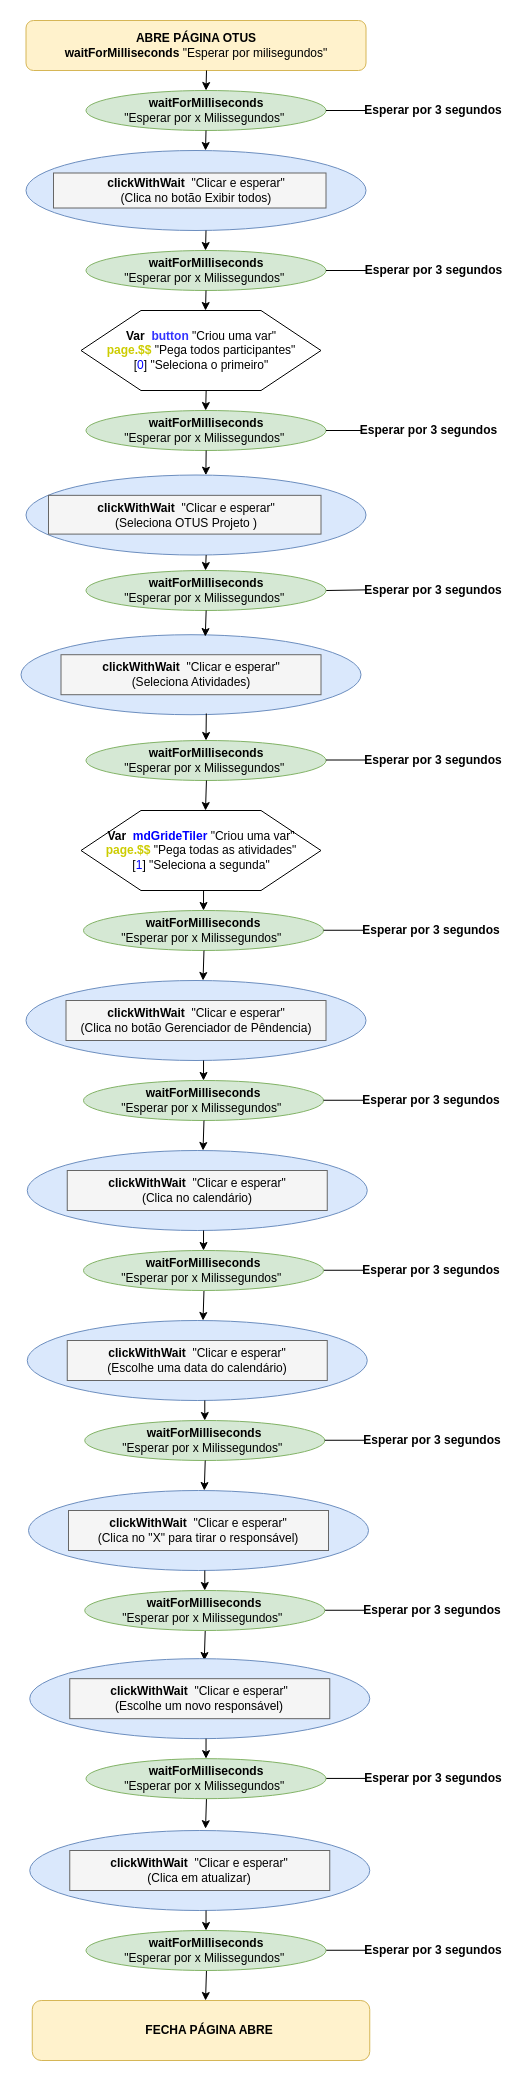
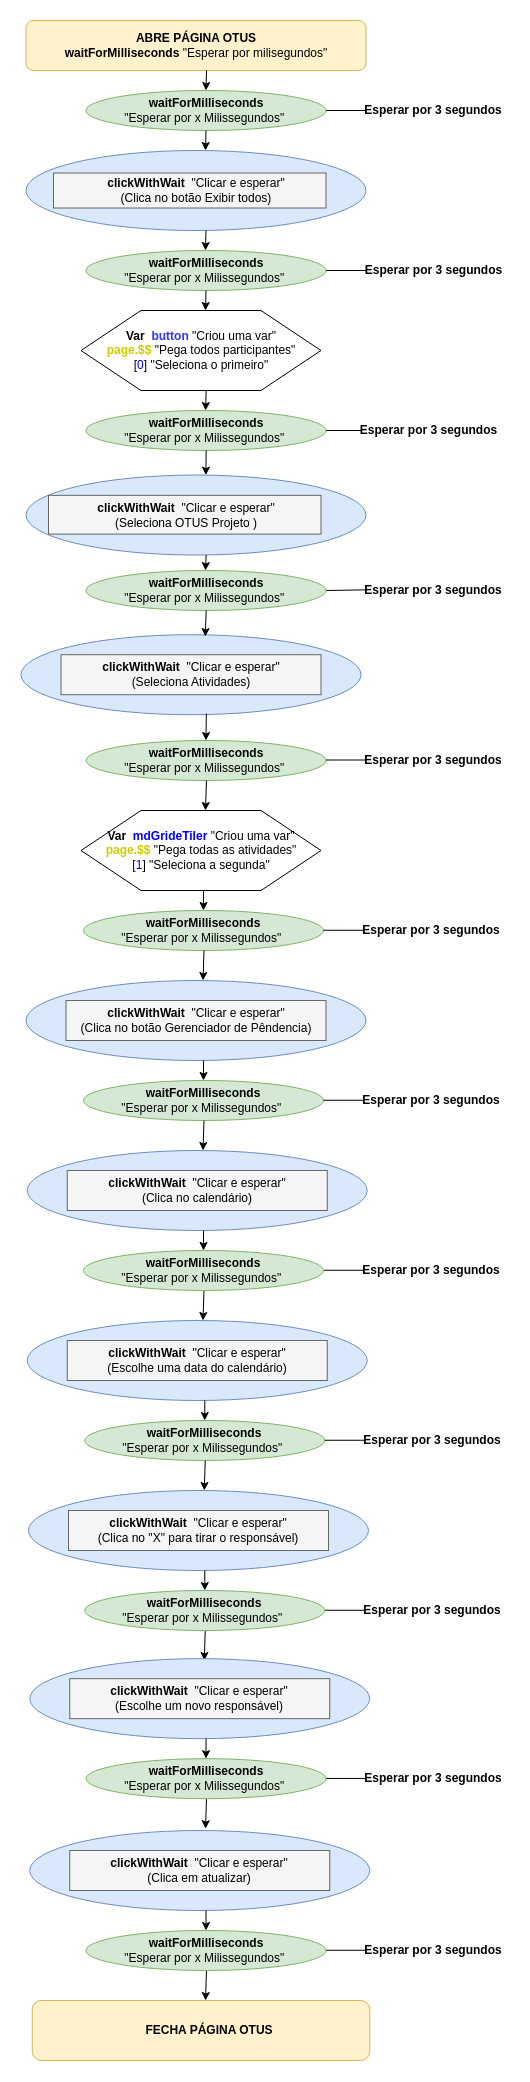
- <mxCell id="20" value="&lt;b&gt;FECHA PÁGINA ABRE&lt;/b&gt;" style="text;html=1;strokeColor=none;fillColor=none;align=center;verticalAlign=middle;whiteSpace=wrap;rounded=0;" parent="1" vertex="1"><mxGeometry x="94.25" y="2015" width="230" height="30" as="geometry" /></mxCell>
+ <mxCell id="20" value="&lt;b&gt;FECHA PÁGINA OTUS&lt;/b&gt;" style="text;html=1;strokeColor=none;fillColor=none;align=center;verticalAlign=middle;whiteSpace=wrap;rounded=0;" parent="1" vertex="1"><mxGeometry x="94.25" y="2015" width="230" height="30" as="geometry" /></mxCell>
